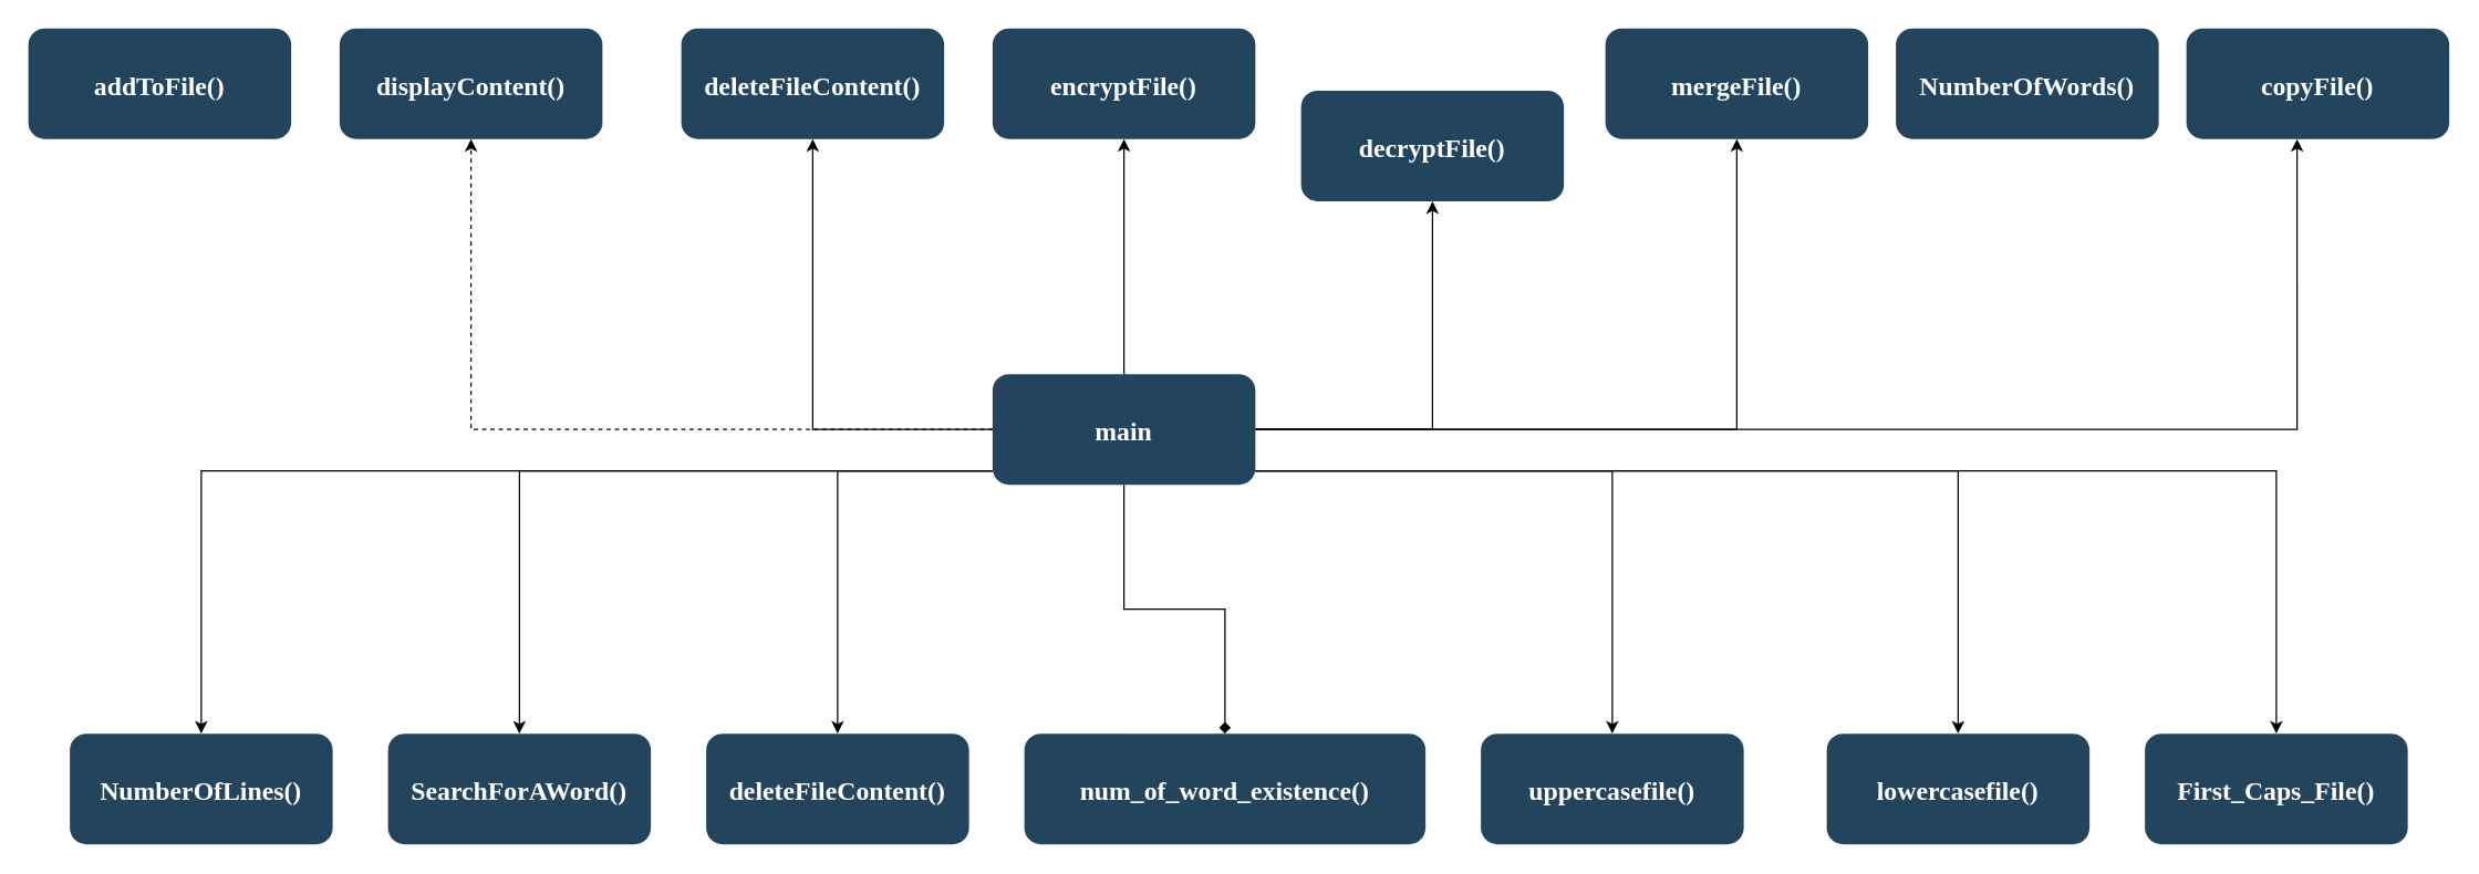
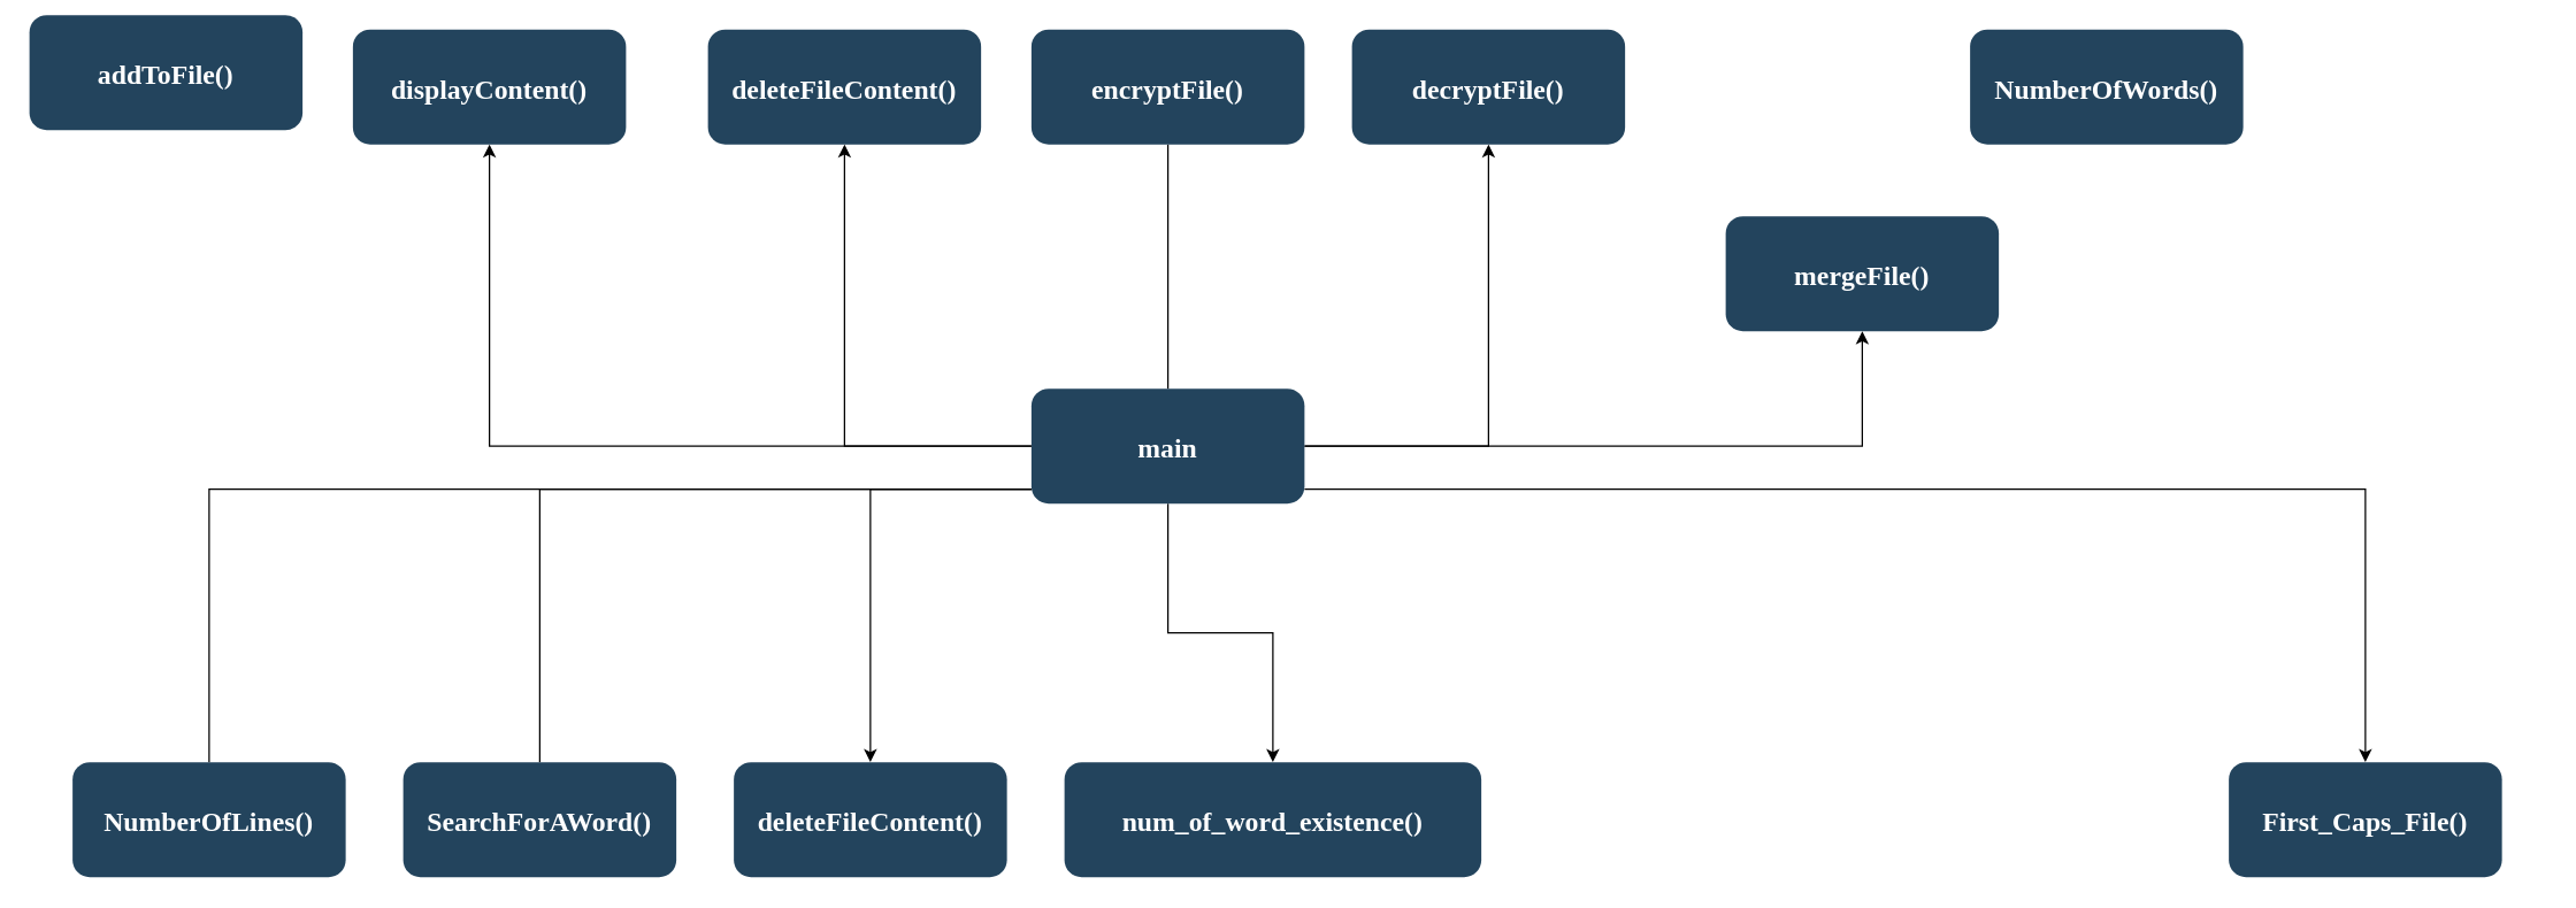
- <mxCell id="21" value="addToFile()" style="rounded=1;fillColor=#23445D;gradientColor=none;strokeColor=none;fontColor=#FFFFFF;fontStyle=1;fontFamily=Tahoma;fontSize=19;" vertex="1" parent="1"><mxGeometry x="20" y="20" width="190" height="80" as="geometry" /></mxCell>
+ <mxCell id="21" value="addToFile()" style="rounded=1;fillColor=#23445D;gradientColor=none;strokeColor=none;fontColor=#FFFFFF;fontStyle=1;fontFamily=Tahoma;fontSize=19;" vertex="1" parent="1"><mxGeometry x="20" y="10" width="190" height="80" as="geometry" /></mxCell>
- <mxCell id="20" value="mergeFile()" style="rounded=1;fillColor=#23445D;gradientColor=none;strokeColor=none;fontColor=#FFFFFF;fontStyle=1;fontFamily=Tahoma;fontSize=19;" vertex="1" parent="1"><mxGeometry x="1160" y="20" width="190" height="80" as="geometry" /></mxCell>
+ <mxCell id="20" value="mergeFile()" style="rounded=1;fillColor=#23445D;gradientColor=none;strokeColor=none;fontColor=#FFFFFF;fontStyle=1;fontFamily=Tahoma;fontSize=19;" vertex="1" parent="1"><mxGeometry x="1200" y="150" width="190" height="80" as="geometry" /></mxCell>
- <mxCell id="30" value="copyFile()" style="rounded=1;fillColor=#23445D;gradientColor=none;strokeColor=none;fontColor=#FFFFFF;fontStyle=1;fontFamily=Tahoma;fontSize=19;" vertex="1" parent="1"><mxGeometry x="1580" y="20" width="190" height="80" as="geometry" /></mxCell>
- <mxCell id="16" value="decryptFile()" style="rounded=1;fillColor=#23445D;gradientColor=none;strokeColor=none;fontColor=#FFFFFF;fontStyle=1;fontFamily=Tahoma;fontSize=19;" vertex="1" parent="1"><mxGeometry x="940" y="65" width="190" height="80" as="geometry" /></mxCell>
+ <mxCell id="16" value="decryptFile()" style="rounded=1;fillColor=#23445D;gradientColor=none;strokeColor=none;fontColor=#FFFFFF;fontStyle=1;fontFamily=Tahoma;fontSize=19;" vertex="1" parent="1"><mxGeometry x="940" y="20" width="190" height="80" as="geometry" /></mxCell>
- <mxCell id="6" style="edgeStyle=orthogonalEdgeStyle;rounded=0;orthogonalLoop=1;jettySize=auto;html=1;fontSize=19;fontStyle=1" edge="1" parent="1" source="15" target="17"><mxGeometry relative="1" as="geometry" /></mxCell>
+ <mxCell id="6" style="edgeStyle=orthogonalEdgeStyle;rounded=0;orthogonalLoop=1;jettySize=auto;html=1;fontSize=19;fontStyle=1;endArrow=none;" edge="1" parent="1" source="15" target="17"><mxGeometry relative="1" as="geometry" /></mxCell>
- <mxCell id="3" style="edgeStyle=orthogonalEdgeStyle;rounded=0;orthogonalLoop=1;jettySize=auto;html=1;fontSize=19;fontStyle=1;dashed=1;" edge="1" parent="1" source="15" target="19"><mxGeometry relative="1" as="geometry" /></mxCell>
+ <mxCell id="3" style="edgeStyle=orthogonalEdgeStyle;rounded=0;orthogonalLoop=1;jettySize=auto;html=1;fontSize=19;fontStyle=1" edge="1" parent="1" source="15" target="19"><mxGeometry relative="1" as="geometry" /></mxCell>
- <mxCell id="7" style="edgeStyle=orthogonalEdgeStyle;rounded=0;orthogonalLoop=1;jettySize=auto;html=1;entryX=0.421;entryY=1;entryDx=0;entryDy=0;entryPerimeter=0;fontSize=19;fontStyle=1" edge="1" parent="1" source="15" target="30"><mxGeometry relative="1" as="geometry" /></mxCell>
- <mxCell id="10" style="edgeStyle=orthogonalEdgeStyle;rounded=0;orthogonalLoop=1;jettySize=auto;html=1;fontSize=19;fontStyle=1" edge="1" parent="1" source="15" target="26"><mxGeometry relative="1" as="geometry"><Array as="points"><mxPoint x="1165" y="340" /></Array></mxGeometry></mxCell>
- <mxCell id="9" style="edgeStyle=orthogonalEdgeStyle;rounded=0;orthogonalLoop=1;jettySize=auto;html=1;fontSize=19;fontStyle=1" edge="1" parent="1" source="15" target="28"><mxGeometry relative="1" as="geometry"><Array as="points"><mxPoint x="1415" y="340" /></Array></mxGeometry></mxCell>
- <mxCell id="11" style="edgeStyle=orthogonalEdgeStyle;rounded=0;orthogonalLoop=1;jettySize=auto;html=1;entryX=0.5;entryY=0;entryDx=0;entryDy=0;fontSize=19;fontStyle=1;endArrow=diamond;" edge="1" parent="1" source="15" target="23"><mxGeometry relative="1" as="geometry" /></mxCell>
+ <mxCell id="11" style="edgeStyle=orthogonalEdgeStyle;rounded=0;orthogonalLoop=1;jettySize=auto;html=1;entryX=0.5;entryY=0;entryDx=0;entryDy=0;fontSize=19;fontStyle=1" edge="1" parent="1" source="15" target="23"><mxGeometry relative="1" as="geometry" /></mxCell>
- <mxCell id="14" style="edgeStyle=orthogonalEdgeStyle;rounded=0;orthogonalLoop=1;jettySize=auto;html=1;fontSize=19;fontStyle=1" edge="1" parent="1" source="15" target="27"><mxGeometry relative="1" as="geometry"><Array as="points"><mxPoint x="145" y="340" /></Array></mxGeometry></mxCell>
+ <mxCell id="14" style="edgeStyle=orthogonalEdgeStyle;rounded=0;orthogonalLoop=1;jettySize=auto;html=1;fontSize=19;fontStyle=1;endArrow=none;" edge="1" parent="1" source="15" target="27"><mxGeometry relative="1" as="geometry"><Array as="points"><mxPoint x="145" y="340" /></Array></mxGeometry></mxCell>
- <mxCell id="13" style="edgeStyle=orthogonalEdgeStyle;rounded=0;orthogonalLoop=1;jettySize=auto;html=1;entryX=0.5;entryY=0;entryDx=0;entryDy=0;fontSize=19;fontStyle=1" edge="1" parent="1" source="15" target="25"><mxGeometry relative="1" as="geometry"><Array as="points"><mxPoint x="375" y="340" /></Array></mxGeometry></mxCell>
+ <mxCell id="13" style="edgeStyle=orthogonalEdgeStyle;rounded=0;orthogonalLoop=1;jettySize=auto;html=1;entryX=0.5;entryY=0;entryDx=0;entryDy=0;fontSize=19;fontStyle=1;endArrow=none;" edge="1" parent="1" source="15" target="25"><mxGeometry relative="1" as="geometry"><Array as="points"><mxPoint x="375" y="340" /></Array></mxGeometry></mxCell>
- <mxCell id="26" value="uppercasefile()" style="rounded=1;fillColor=#23445D;gradientColor=none;strokeColor=none;fontColor=#FFFFFF;fontStyle=1;fontFamily=Tahoma;fontSize=19;" vertex="1" parent="1"><mxGeometry x="1070" y="530" width="190" height="80" as="geometry" /></mxCell>
- <mxCell id="28" value="lowercasefile()" style="rounded=1;fillColor=#23445D;gradientColor=none;strokeColor=none;fontColor=#FFFFFF;fontStyle=1;fontFamily=Tahoma;fontSize=19;" vertex="1" parent="1"><mxGeometry x="1320" y="530" width="190" height="80" as="geometry" /></mxCell>
